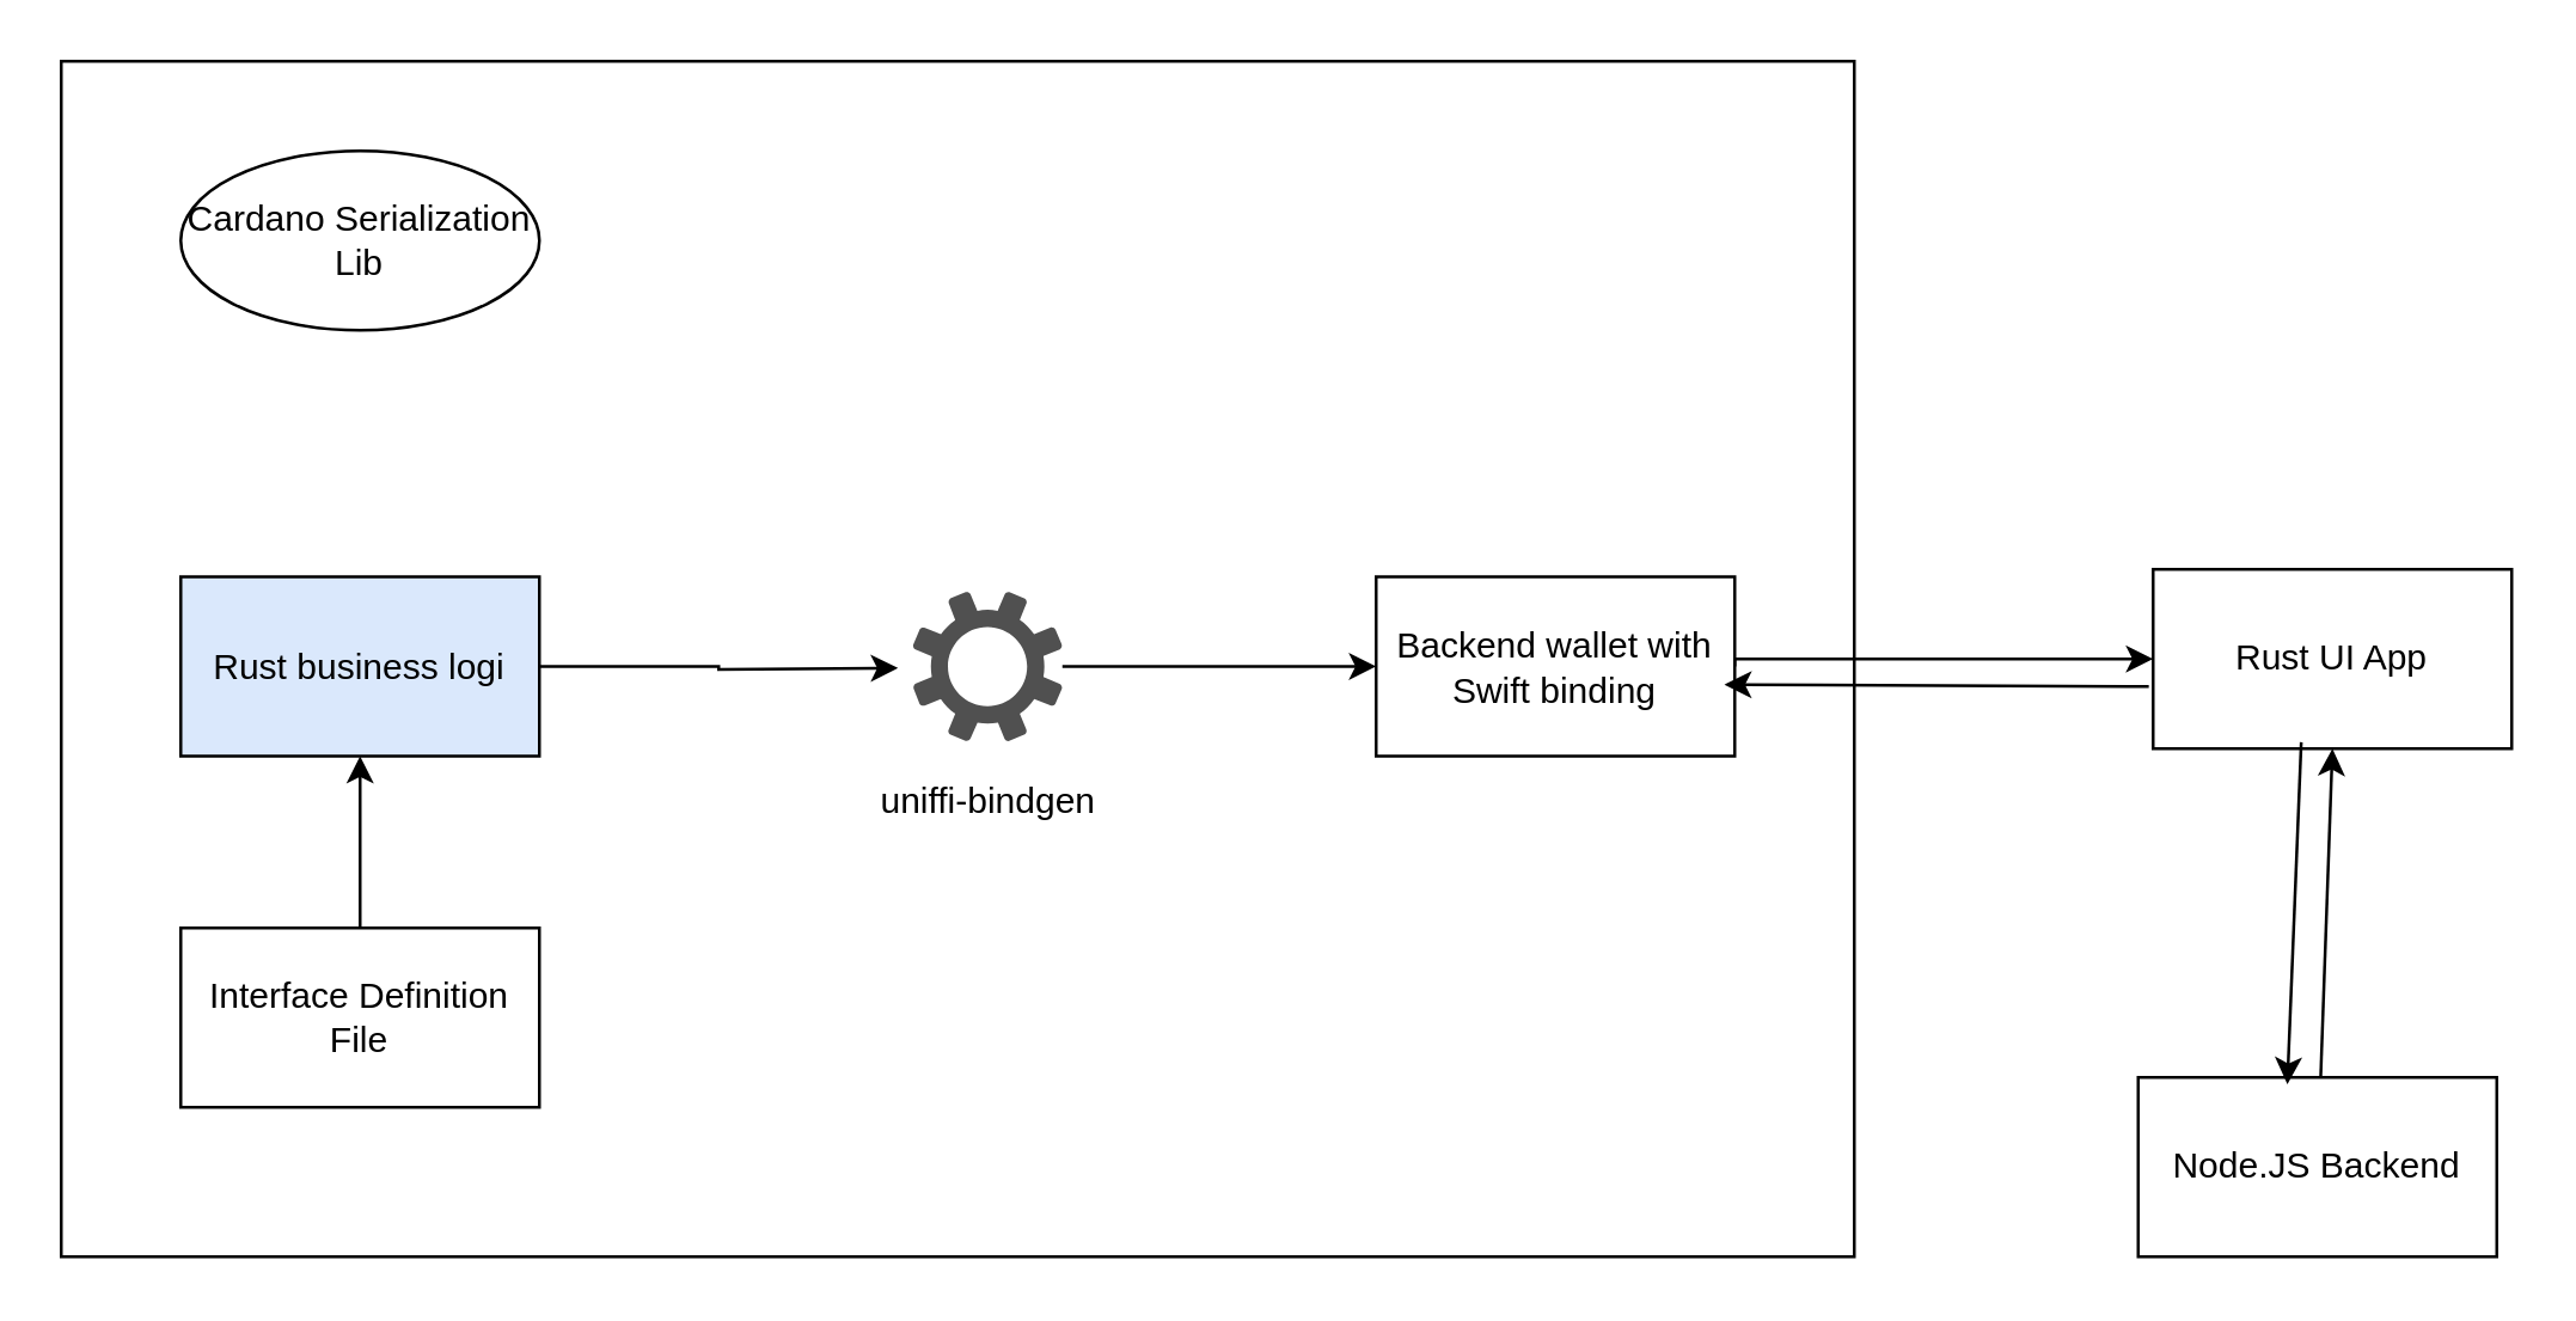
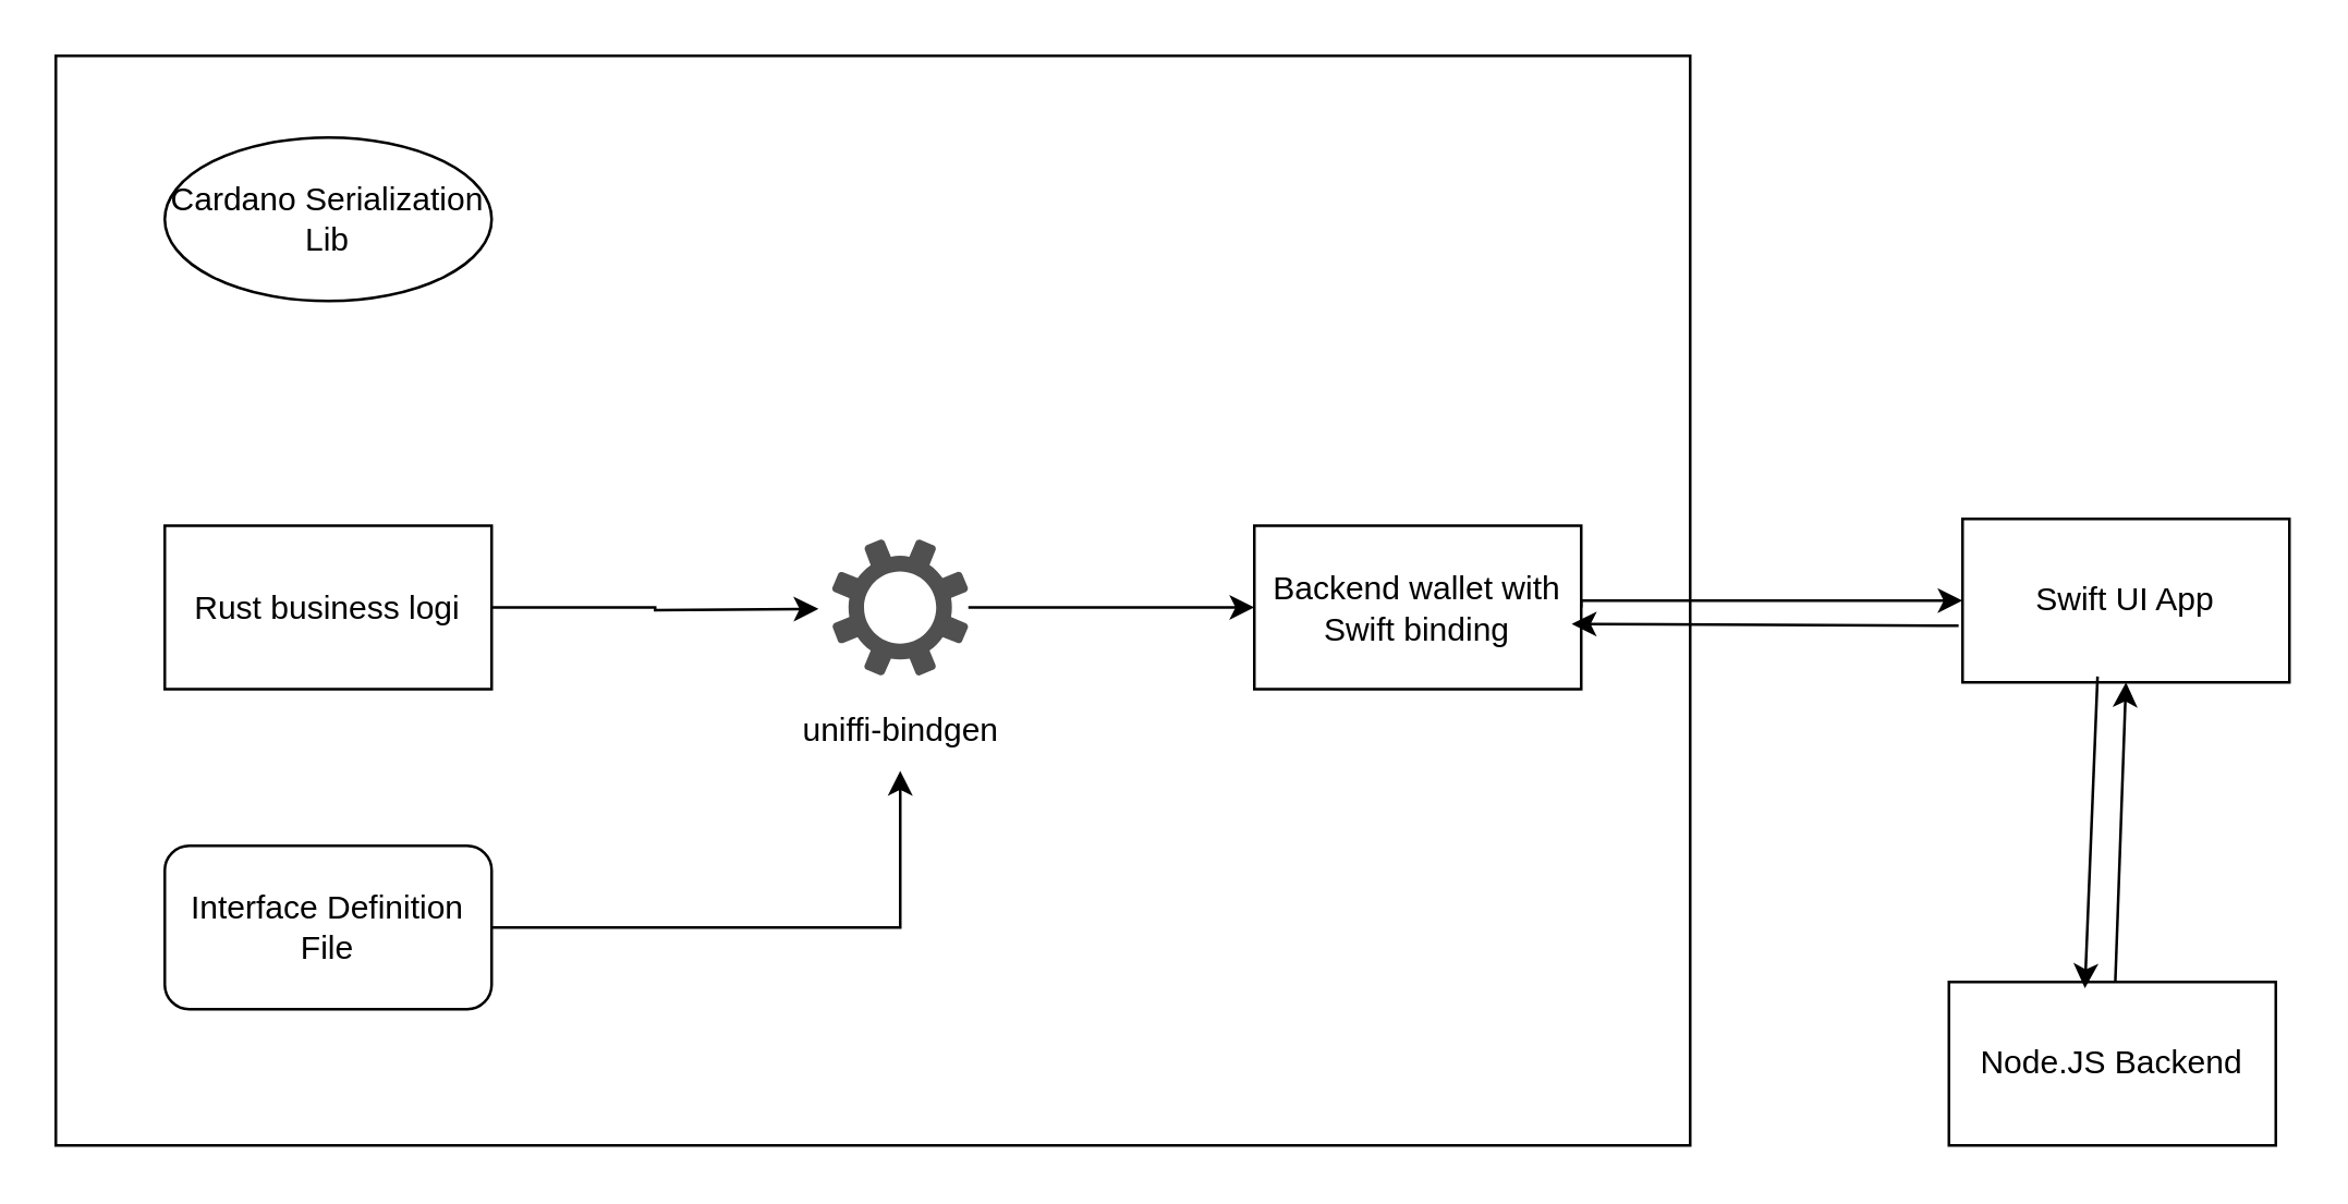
- <mxCell id="14" value="Rust UI App" style="rounded=0;whiteSpace=wrap;html=1;" vertex="1" parent="1"><mxGeometry x="720" y="190" width="120" height="60" as="geometry" /></mxCell>
+ <mxCell id="14" value="Swift UI App" style="rounded=0;whiteSpace=wrap;html=1;" vertex="1" parent="1"><mxGeometry x="720" y="190" width="120" height="60" as="geometry" /></mxCell>
- <mxCell id="4" value="Rust business logi" style="rounded=0;whiteSpace=wrap;html=1;fillColor=#dae8fc;" vertex="1" parent="2"><mxGeometry x="40" y="172.5" width="120" height="60" as="geometry" /></mxCell>
+ <mxCell id="4" value="Rust business logi" style="rounded=0;whiteSpace=wrap;html=1;" vertex="1" parent="2"><mxGeometry x="40" y="172.5" width="120" height="60" as="geometry" /></mxCell>
- <mxCell id="6" style="edgeStyle=orthogonalEdgeStyle;rounded=0;orthogonalLoop=1;jettySize=auto;html=1;" edge="1" parent="2" source="7" target="4"><mxGeometry relative="1" as="geometry" /></mxCell>
+ <mxCell id="6" style="edgeStyle=orthogonalEdgeStyle;rounded=0;orthogonalLoop=1;jettySize=auto;html=1;" edge="1" parent="2" source="7" target="10"><mxGeometry relative="1" as="geometry" /></mxCell>
- <mxCell id="7" value="Interface Definition File" style="rounded=0;whiteSpace=wrap;html=1;" vertex="1" parent="2"><mxGeometry x="40" y="290" width="120" height="60" as="geometry" /></mxCell>
+ <mxCell id="7" value="Interface Definition File" style="whiteSpace=wrap;html=1;rounded=1;" vertex="1" parent="2"><mxGeometry x="40" y="290" width="120" height="60" as="geometry" /></mxCell>
